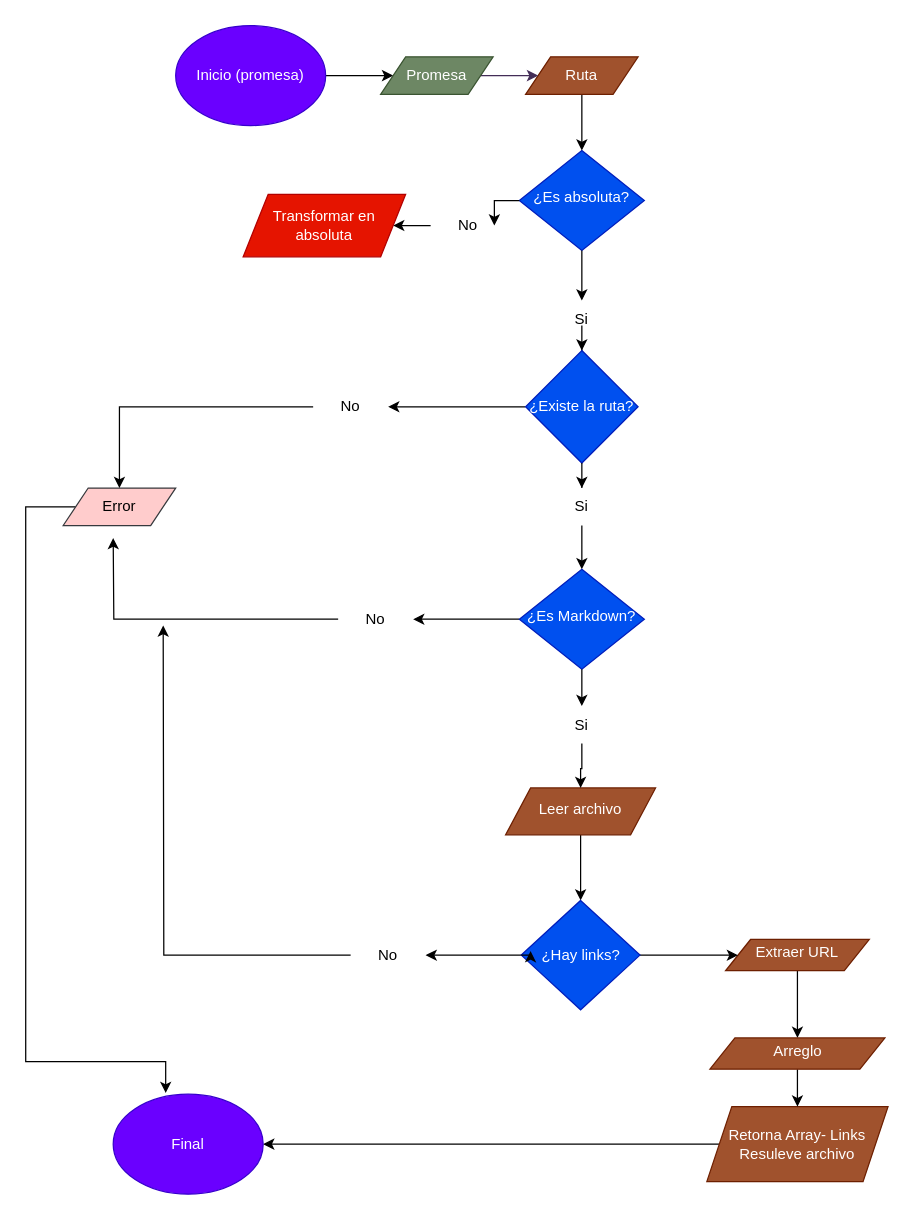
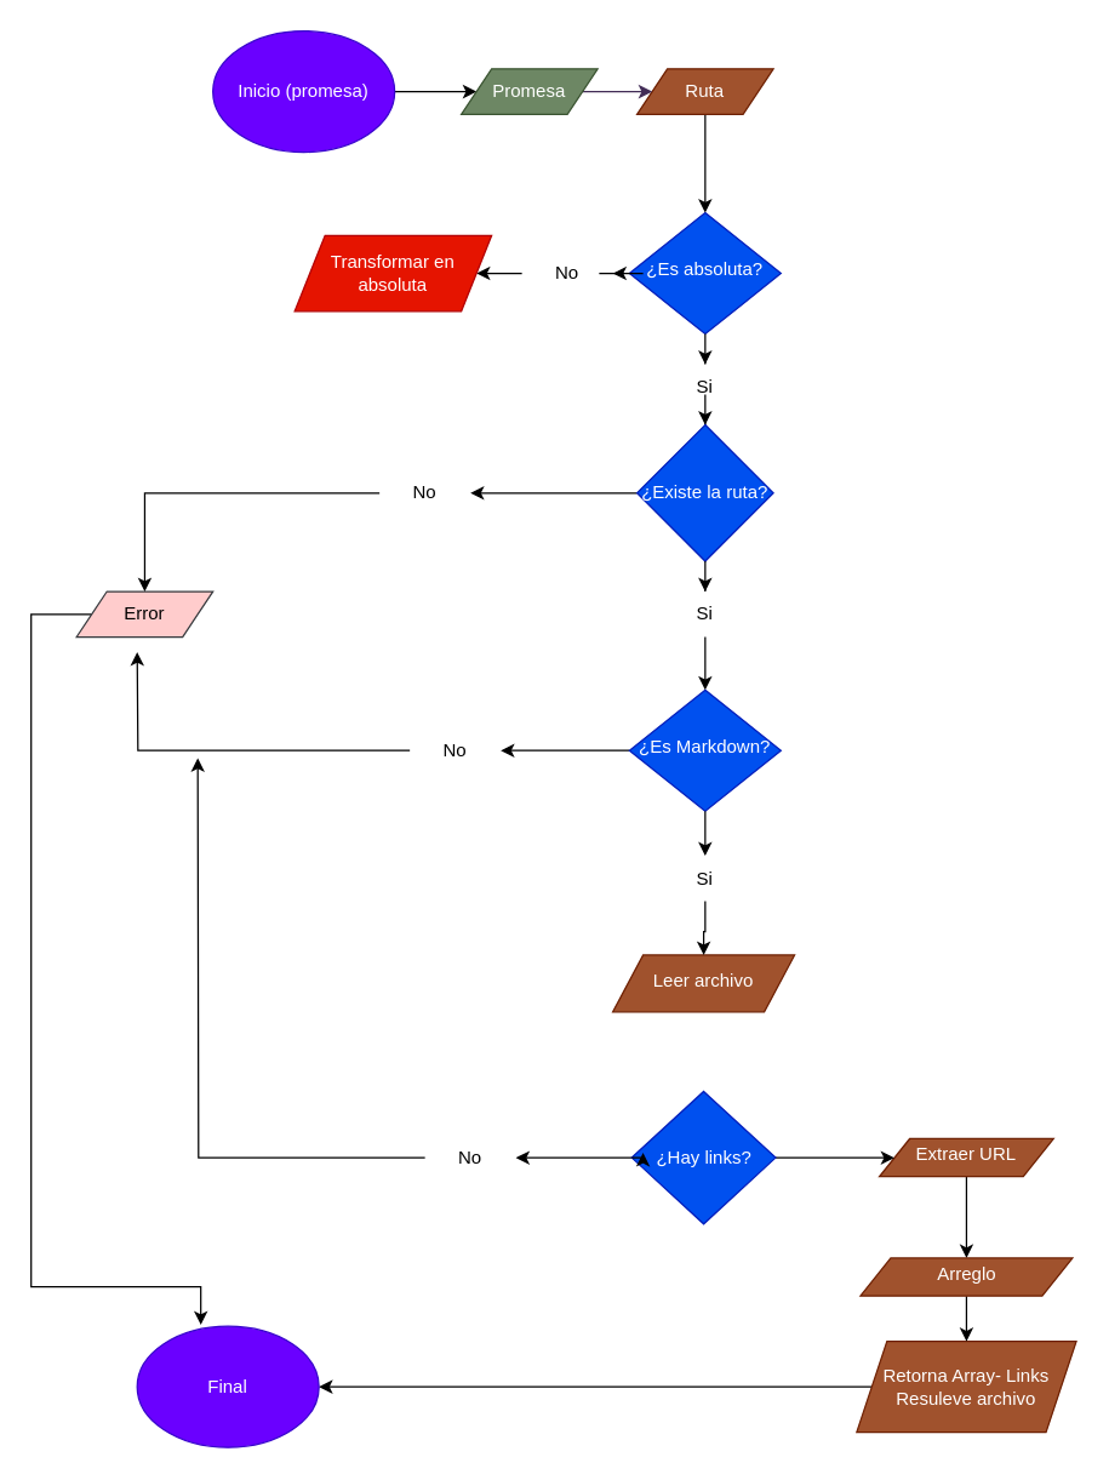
- <mxCell id="4" value="¿Es absoluta?" style="rhombus;whiteSpace=wrap;html=1;shadow=0;fontFamily=Helvetica;fontSize=12;align=center;strokeWidth=1;spacing=6;spacingTop=-4;fillColor=#0050ef;fontColor=#ffffff;strokeColor=#001DBC;" parent="1" vertex="1"><mxGeometry x="415" y="120" width="100" height="80" as="geometry" /></mxCell>
+ <mxCell id="4" value="¿Es absoluta?" style="rhombus;whiteSpace=wrap;html=1;shadow=0;fontFamily=Helvetica;fontSize=12;align=center;strokeWidth=1;spacing=6;spacingTop=-4;fillColor=#0050ef;fontColor=#ffffff;strokeColor=#001DBC;" parent="1" vertex="1"><mxGeometry x="415" y="140" width="100" height="80" as="geometry" /></mxCell>
- <mxCell id="25" value="" style="edgeStyle=orthogonalEdgeStyle;rounded=0;orthogonalLoop=1;jettySize=auto;html=1;" parent="1" source="26" target="35" edge="1"><mxGeometry relative="1" as="geometry" /></mxCell>
